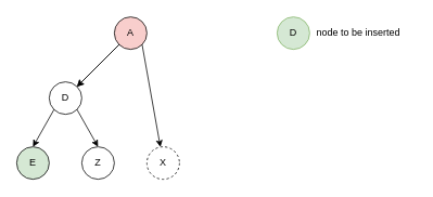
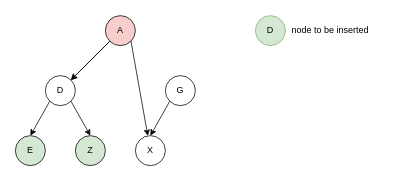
+ <mxCell id="4" value="G" style="ellipse;whiteSpace=wrap;html=1;aspect=fixed;" vertex="1" parent="1"><mxGeometry x="220" y="100" width="40" height="40" as="geometry" /></mxCell>
+ <mxCell id="14" value="" style="endArrow=classic;html=1;exitX=0;exitY=1;exitDx=0;exitDy=0;entryX=0.5;entryY=0;entryDx=0;entryDy=0;" edge="1" parent="1" source="4" target="7"><mxGeometry width="50" height="50" relative="1" as="geometry"><mxPoint x="175.858" y="84.142" as="sourcePoint" /><mxPoint x="200" y="134" as="targetPoint" /></mxGeometry></mxCell>
- <mxCell id="6" value="Z" style="ellipse;whiteSpace=wrap;html=1;aspect=fixed;" vertex="1" parent="1"><mxGeometry x="100" y="180" width="40" height="40" as="geometry" /></mxCell>
+ <mxCell id="6" value="Z" style="ellipse;whiteSpace=wrap;html=1;aspect=fixed;fillColor=#d5e8d4;" vertex="1" parent="1"><mxGeometry x="100" y="180" width="40" height="40" as="geometry" /></mxCell>
- <mxCell id="7" value="X" style="ellipse;whiteSpace=wrap;html=1;aspect=fixed;dashed=1;" vertex="1" parent="1"><mxGeometry x="180" y="180" width="40" height="40" as="geometry" /></mxCell>
+ <mxCell id="7" value="X" style="ellipse;whiteSpace=wrap;html=1;aspect=fixed;" vertex="1" parent="1"><mxGeometry x="180" y="180" width="40" height="40" as="geometry" /></mxCell>
